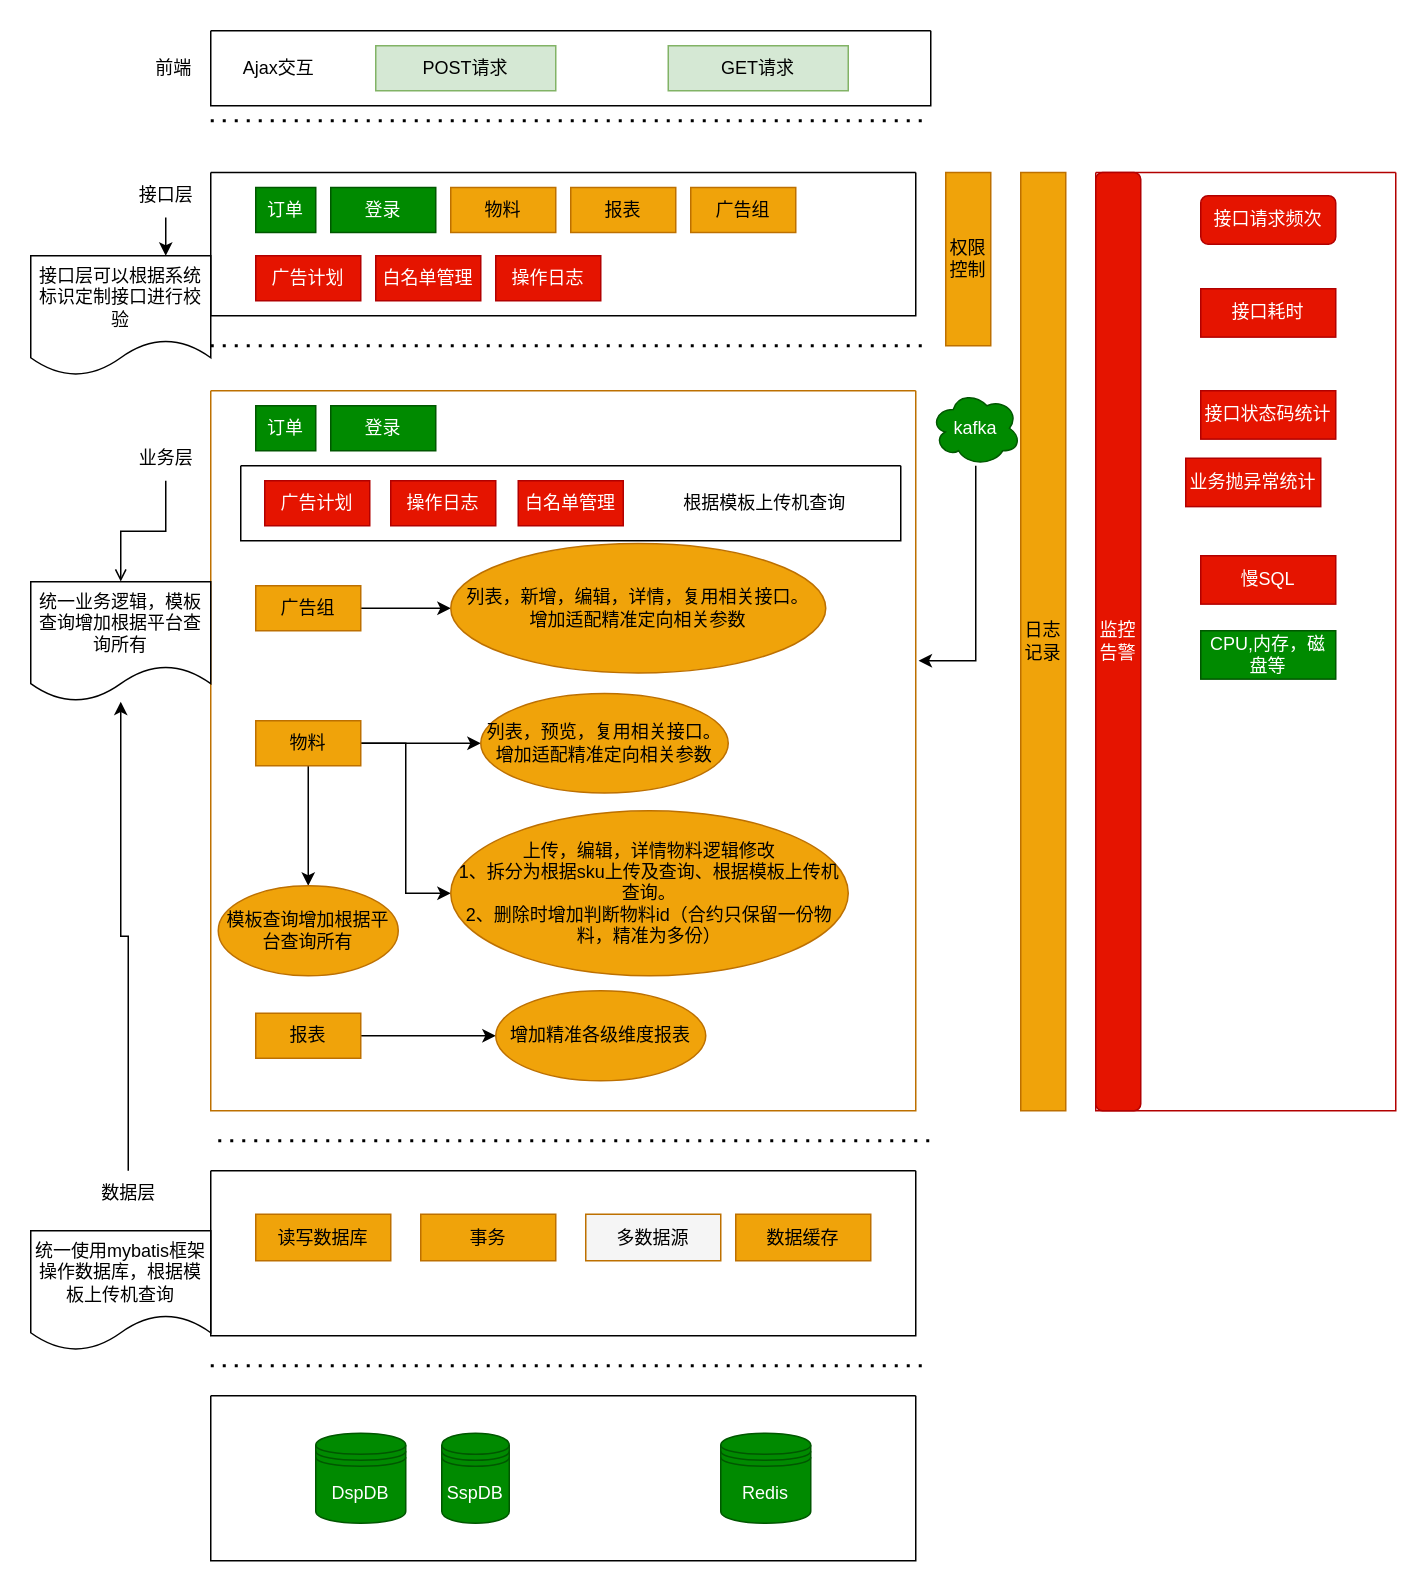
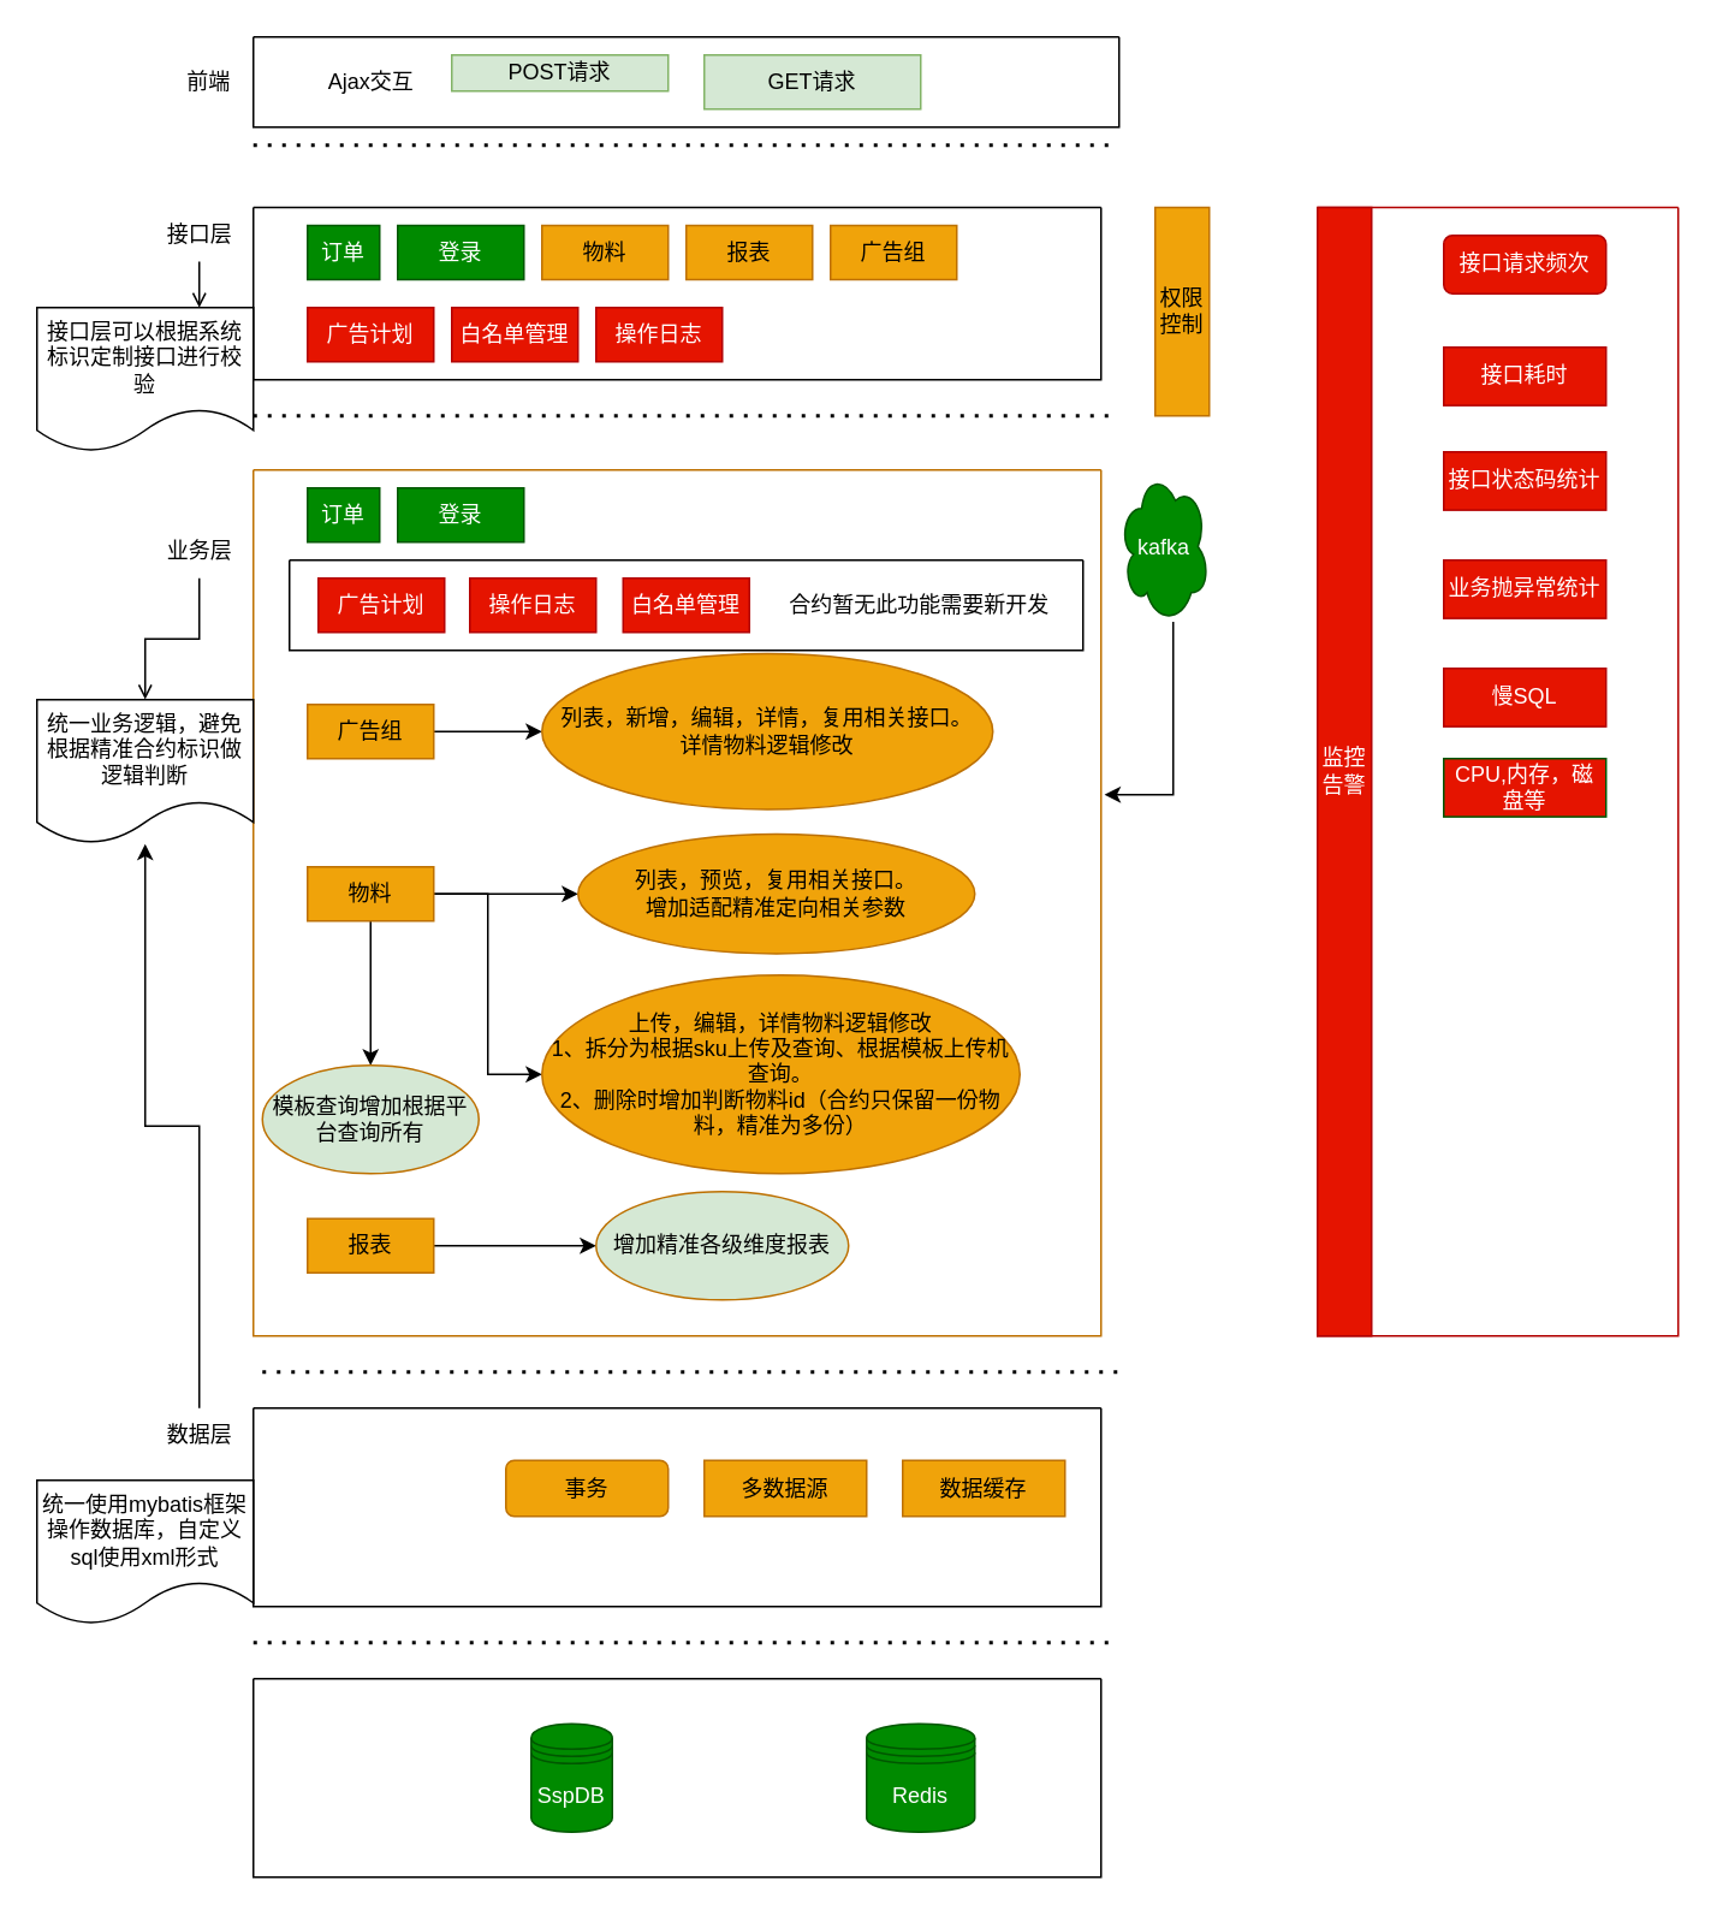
- <mxCell id="6" value="Ajax交互" style="text;html=1;align=center;verticalAlign=middle;resizable=0;points=[];autosize=1;strokeColor=none;fillColor=none;" vertex="1" parent="4"><mxGeometry x="10" y="10" width="70" height="30" as="geometry" /></mxCell>
+ <mxCell id="6" value="Ajax交互" style="text;html=1;align=center;verticalAlign=middle;resizable=0;points=[];autosize=1;strokeColor=none;fillColor=none;" vertex="1" parent="4"><mxGeometry x="30" y="10" width="70" height="30" as="geometry" /></mxCell>
- <mxCell id="5" value="POST请求" style="whiteSpace=wrap;html=1;fillColor=#d5e8d4;strokeColor=#82b366;" vertex="1" parent="4"><mxGeometry x="110" y="10" width="120" height="30" as="geometry" /></mxCell>
+ <mxCell id="5" value="POST请求" style="whiteSpace=wrap;html=1;fillColor=#d5e8d4;strokeColor=#82b366;" vertex="1" parent="4"><mxGeometry x="110" y="10" width="120" height="20" as="geometry" /></mxCell>
- <mxCell id="7" value="GET请求" style="whiteSpace=wrap;html=1;fillColor=#d5e8d4;strokeColor=#82b366;" vertex="1" parent="4"><mxGeometry x="305" y="10" width="120" height="30" as="geometry" /></mxCell>
+ <mxCell id="7" value="GET请求" style="whiteSpace=wrap;html=1;fillColor=#d5e8d4;strokeColor=#82b366;" vertex="1" parent="4"><mxGeometry x="250" y="10" width="120" height="30" as="geometry" /></mxCell>
- <mxCell id="8" value="" style="edgeStyle=orthogonalEdgeStyle;rounded=0;orthogonalLoop=1;jettySize=auto;html=1;entryX=0.75;entryY=0;entryDx=0;entryDy=0;" edge="1" parent="1" source="9" target="57"><mxGeometry relative="1" as="geometry" /></mxCell>
+ <mxCell id="8" value="" style="edgeStyle=orthogonalEdgeStyle;rounded=0;orthogonalLoop=1;jettySize=auto;html=1;entryX=0.75;entryY=0;entryDx=0;entryDy=0;endArrow=open;" edge="1" parent="1" source="9" target="57"><mxGeometry relative="1" as="geometry" /></mxCell>
- <mxCell id="20" value="权限控制" style="whiteSpace=wrap;html=1;fillColor=#f0a30a;fontColor=#000000;strokeColor=#BD7000;" vertex="1" parent="1"><mxGeometry x="630" y="114.5" width="30" height="115.5" as="geometry" /></mxCell>
+ <mxCell id="20" value="权限控制" style="whiteSpace=wrap;html=1;fillColor=#f0a30a;fontColor=#000000;strokeColor=#BD7000;" vertex="1" parent="1"><mxGeometry x="640" y="114.5" width="30" height="115.5" as="geometry" /></mxCell>
- <mxCell id="26" value="接口状态码统计" style="whiteSpace=wrap;html=1;fillColor=#e51400;fontColor=#ffffff;strokeColor=#B20000;" vertex="1" parent="22"><mxGeometry x="70" y="145.5" width="90" height="32.25" as="geometry" /></mxCell>
+ <mxCell id="26" value="接口状态码统计" style="whiteSpace=wrap;html=1;fillColor=#e51400;fontColor=#ffffff;strokeColor=#B20000;" vertex="1" parent="22"><mxGeometry x="70" y="135.5" width="90" height="32.25" as="geometry" /></mxCell>
- <mxCell id="70" value="kafka" style="ellipse;shape=cloud;whiteSpace=wrap;html=1;fillColor=#008a00;fontColor=#ffffff;strokeColor=#005700;" vertex="1" parent="1"><mxGeometry x="620" y="260" width="60" height="50" as="geometry" /></mxCell>
+ <mxCell id="70" value="kafka" style="ellipse;shape=cloud;whiteSpace=wrap;html=1;fillColor=#008a00;fontColor=#ffffff;strokeColor=#005700;" vertex="1" parent="1"><mxGeometry x="620" y="260" width="50" height="85" as="geometry" /></mxCell>
- <mxCell id="27" value="业务抛异常统计" style="whiteSpace=wrap;html=1;fillColor=#e51400;fontColor=#ffffff;strokeColor=#B20000;" vertex="1" parent="22"><mxGeometry x="60" y="190.5" width="90" height="32.25" as="geometry" /></mxCell>
+ <mxCell id="27" value="业务抛异常统计" style="whiteSpace=wrap;html=1;fillColor=#e51400;fontColor=#ffffff;strokeColor=#B20000;" vertex="1" parent="22"><mxGeometry x="70" y="195.5" width="90" height="32.25" as="geometry" /></mxCell>
- <mxCell id="47" value="根据模板上传机查询" style="text;html=1;align=center;verticalAlign=middle;resizable=0;points=[];autosize=1;strokeColor=none;fillColor=none;" vertex="1" parent="46"><mxGeometry x="264" y="10" width="170" height="30" as="geometry" /></mxCell>
+ <mxCell id="47" value="合约暂无此功能需要新开发" style="text;html=1;align=center;verticalAlign=middle;resizable=0;points=[];autosize=1;strokeColor=none;fillColor=none;" vertex="1" parent="46"><mxGeometry x="264" y="10" width="170" height="30" as="geometry" /></mxCell>
- <mxCell id="45" value="列表，新增，编辑，详情，复用相关接口。&lt;br&gt;增加适配精准定向相关参数" style="ellipse;whiteSpace=wrap;html=1;fillColor=#f0a30a;strokeColor=#BD7000;fontColor=#000000;" vertex="1" parent="33"><mxGeometry x="160" y="101.88" width="250" height="86.25" as="geometry" /></mxCell>
+ <mxCell id="45" value="列表，新增，编辑，详情，复用相关接口。&lt;br&gt;详情物料逻辑修改" style="ellipse;whiteSpace=wrap;html=1;fillColor=#f0a30a;strokeColor=#BD7000;fontColor=#000000;" vertex="1" parent="33"><mxGeometry x="160" y="101.88" width="250" height="86.25" as="geometry" /></mxCell>
- <mxCell id="56" value="统一业务逻辑，模板查询增加根据平台查询所有" style="shape=document;whiteSpace=wrap;html=1;boundedLbl=1;" vertex="1" parent="1"><mxGeometry x="20" y="387.25" width="120" height="80" as="geometry" /></mxCell>
+ <mxCell id="56" value="统一业务逻辑，避免根据精准合约标识做逻辑判断" style="shape=document;whiteSpace=wrap;html=1;boundedLbl=1;" vertex="1" parent="1"><mxGeometry x="20" y="387.25" width="120" height="80" as="geometry" /></mxCell>
- <mxCell id="21" value="日志记录" style="whiteSpace=wrap;html=1;fillColor=#f0a30a;fontColor=#000000;strokeColor=#BD7000;" vertex="1" parent="1"><mxGeometry x="680" y="114.5" width="30" height="625.5" as="geometry" /></mxCell>
- <mxCell id="23" value="监控告警" style="whiteSpace=wrap;html=1;fillColor=#e51400;fontColor=#ffffff;strokeColor=#B20000;rounded=1;" vertex="1" parent="22"><mxGeometry width="30" height="625.5" as="geometry" /></mxCell>
+ <mxCell id="23" value="监控告警" style="whiteSpace=wrap;html=1;fillColor=#e51400;fontColor=#ffffff;strokeColor=#B20000;" vertex="1" parent="22"><mxGeometry width="30" height="625.5" as="geometry" /></mxCell>
- <mxCell id="28" value="CPU,内存，磁盘等" style="whiteSpace=wrap;html=1;fillColor=#008a00;fontColor=#ffffff;strokeColor=#005700;" vertex="1" parent="22"><mxGeometry x="70" y="305.5" width="90" height="32.25" as="geometry" /></mxCell>
+ <mxCell id="28" value="CPU,内存，磁盘等" style="whiteSpace=wrap;html=1;fillColor=#e51400;fontColor=#ffffff;strokeColor=#005700;" vertex="1" parent="22"><mxGeometry x="70" y="305.5" width="90" height="32.25" as="geometry" /></mxCell>
- <mxCell id="50" value="列表，预览，复用相关接口。&lt;br&gt;增加适配精准定向相关参数" style="ellipse;whiteSpace=wrap;html=1;fillColor=#f0a30a;strokeColor=#BD7000;fontColor=#000000;" vertex="1" parent="33"><mxGeometry x="180" y="201.88" width="165" height="66.25" as="geometry" /></mxCell>
+ <mxCell id="50" value="列表，预览，复用相关接口。&lt;br&gt;增加适配精准定向相关参数" style="ellipse;whiteSpace=wrap;html=1;fillColor=#f0a30a;strokeColor=#BD7000;fontColor=#000000;" vertex="1" parent="33"><mxGeometry x="180" y="201.88" width="220" height="66.25" as="geometry" /></mxCell>
- <mxCell id="53" value="模板查询增加根据平台查询所有" style="ellipse;whiteSpace=wrap;html=1;fillColor=#f0a30a;strokeColor=#BD7000;fontColor=#000000;" vertex="1" parent="33"><mxGeometry x="5" y="330" width="120" height="60" as="geometry" /></mxCell>
+ <mxCell id="53" value="模板查询增加根据平台查询所有" style="ellipse;whiteSpace=wrap;html=1;fillColor=#d5e8d4;strokeColor=#BD7000;fontColor=#000000;" vertex="1" parent="33"><mxGeometry x="5" y="330" width="120" height="60" as="geometry" /></mxCell>
- <mxCell id="52" value="增加精准各级维度报表" style="ellipse;whiteSpace=wrap;html=1;fillColor=#f0a30a;strokeColor=#BD7000;fontColor=#000000;" vertex="1" parent="33"><mxGeometry x="190" y="400" width="140" height="60" as="geometry" /></mxCell>
+ <mxCell id="52" value="增加精准各级维度报表" style="ellipse;whiteSpace=wrap;html=1;fillColor=#d5e8d4;strokeColor=#BD7000;fontColor=#000000;" vertex="1" parent="33"><mxGeometry x="190" y="400" width="140" height="60" as="geometry" /></mxCell>
- <mxCell id="55" value="数据层" style="text;html=1;align=center;verticalAlign=middle;resizable=0;points=[];autosize=1;strokeColor=none;fillColor=none;" vertex="1" parent="1"><mxGeometry x="55" y="780" width="60" height="30" as="geometry" /></mxCell>
+ <mxCell id="55" value="数据层" style="text;html=1;align=center;verticalAlign=middle;resizable=0;points=[];autosize=1;strokeColor=none;fillColor=none;" vertex="1" parent="1"><mxGeometry x="80" y="780" width="60" height="30" as="geometry" /></mxCell>
- <mxCell id="59" value="读写数据库" style="whiteSpace=wrap;html=1;fillColor=#f0a30a;fontColor=#000000;strokeColor=#BD7000;" vertex="1" parent="58"><mxGeometry x="30" y="29" width="90" height="31" as="geometry" /></mxCell>
- <mxCell id="61" value="事务" style="whiteSpace=wrap;html=1;fillColor=#f0a30a;fontColor=#000000;strokeColor=#BD7000;" vertex="1" parent="58"><mxGeometry x="140" y="29" width="90" height="31" as="geometry" /></mxCell>
+ <mxCell id="61" value="事务" style="whiteSpace=wrap;html=1;fillColor=#f0a30a;fontColor=#000000;strokeColor=#BD7000;rounded=1;" vertex="1" parent="58"><mxGeometry x="140" y="29" width="90" height="31" as="geometry" /></mxCell>
- <mxCell id="62" value="多数据源" style="whiteSpace=wrap;html=1;fillColor=#f5f5f5;fontColor=#000000;strokeColor=#BD7000;" vertex="1" parent="58"><mxGeometry x="250" y="29" width="90" height="31" as="geometry" /></mxCell>
+ <mxCell id="62" value="多数据源" style="whiteSpace=wrap;html=1;fillColor=#f0a30a;fontColor=#000000;strokeColor=#BD7000;" vertex="1" parent="58"><mxGeometry x="250" y="29" width="90" height="31" as="geometry" /></mxCell>
- <mxCell id="60" value="数据缓存" style="whiteSpace=wrap;html=1;fillColor=#f0a30a;fontColor=#000000;strokeColor=#BD7000;" vertex="1" parent="58"><mxGeometry x="350" y="29" width="90" height="31" as="geometry" /></mxCell>
+ <mxCell id="60" value="数据缓存" style="whiteSpace=wrap;html=1;fillColor=#f0a30a;fontColor=#000000;strokeColor=#BD7000;" vertex="1" parent="58"><mxGeometry x="360" y="29" width="90" height="31" as="geometry" /></mxCell>
- <mxCell id="63" value="统一使用mybatis框架操作数据库，根据模板上传机查询" style="shape=document;whiteSpace=wrap;html=1;boundedLbl=1;" vertex="1" parent="1"><mxGeometry x="20" y="820" width="120" height="80" as="geometry" /></mxCell>
+ <mxCell id="63" value="统一使用mybatis框架操作数据库，自定义sql使用xml形式" style="shape=document;whiteSpace=wrap;html=1;boundedLbl=1;" vertex="1" parent="1"><mxGeometry x="20" y="820" width="120" height="80" as="geometry" /></mxCell>
- <mxCell id="65" value="DspDB" style="shape=datastore;whiteSpace=wrap;html=1;fillColor=#008a00;fontColor=#ffffff;strokeColor=#005700;" vertex="1" parent="64"><mxGeometry x="70" y="25" width="60" height="60" as="geometry" /></mxCell>
